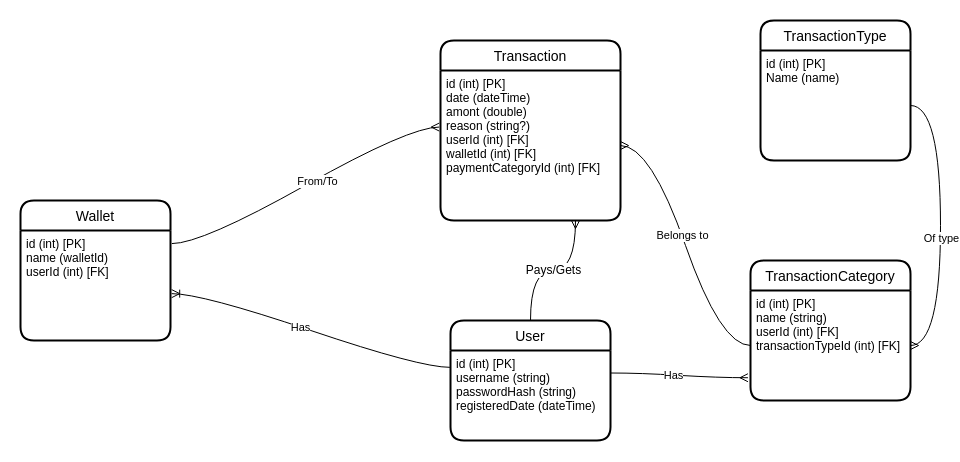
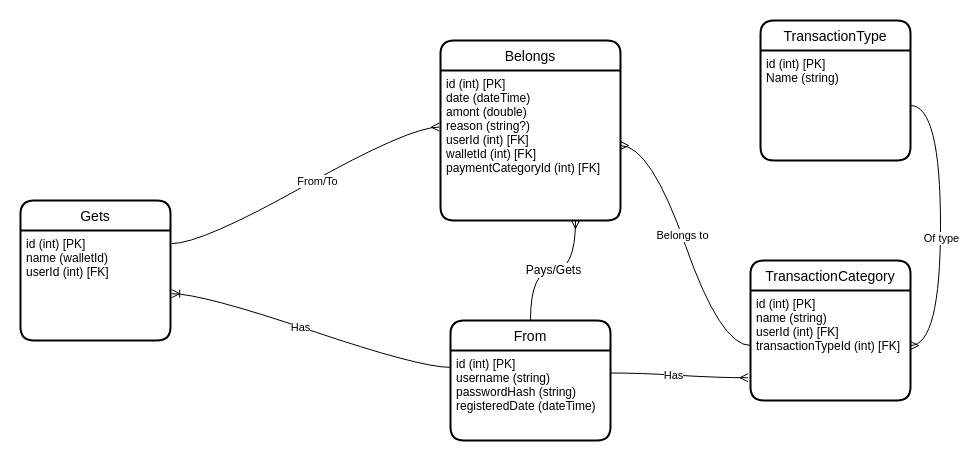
- <mxCell id="4" value="Transaction" style="swimlane;childLayout=stackLayout;horizontal=1;startSize=30;horizontalStack=0;rounded=1;fontSize=14;fontStyle=0;strokeWidth=2;resizeParent=0;resizeLast=1;shadow=0;dashed=0;align=center;" parent="1" vertex="1"><mxGeometry x="440" y="40" width="180" height="180" as="geometry" /></mxCell>
+ <mxCell id="4" value="Belongs" style="swimlane;childLayout=stackLayout;horizontal=1;startSize=30;horizontalStack=0;rounded=1;fontSize=14;fontStyle=0;strokeWidth=2;resizeParent=0;resizeLast=1;shadow=0;dashed=0;align=center;" parent="1" vertex="1"><mxGeometry x="440" y="40" width="180" height="180" as="geometry" /></mxCell>
- <mxCell id="20" value="id (int) [PK]&#10;Name (name)" style="align=left;strokeColor=none;fillColor=none;spacingLeft=4;fontSize=12;verticalAlign=top;resizable=0;rotatable=0;part=1;" parent="19" vertex="1"><mxGeometry y="30" width="150" height="110" as="geometry" /></mxCell>
+ <mxCell id="20" value="id (int) [PK]&#10;Name (string)" style="align=left;strokeColor=none;fillColor=none;spacingLeft=4;fontSize=12;verticalAlign=top;resizable=0;rotatable=0;part=1;" parent="19" vertex="1"><mxGeometry y="30" width="150" height="110" as="geometry" /></mxCell>
- <mxCell id="6" value="Wallet" style="swimlane;childLayout=stackLayout;horizontal=1;startSize=30;horizontalStack=0;rounded=1;fontSize=14;fontStyle=0;strokeWidth=2;resizeParent=0;resizeLast=1;shadow=0;dashed=0;align=center;" parent="1" vertex="1"><mxGeometry x="20" y="200" width="150" height="140" as="geometry" /></mxCell>
+ <mxCell id="6" value="Gets" style="swimlane;childLayout=stackLayout;horizontal=1;startSize=30;horizontalStack=0;rounded=1;fontSize=14;fontStyle=0;strokeWidth=2;resizeParent=0;resizeLast=1;shadow=0;dashed=0;align=center;" parent="1" vertex="1"><mxGeometry x="20" y="200" width="150" height="140" as="geometry" /></mxCell>
- <mxCell id="2" value="User" style="swimlane;childLayout=stackLayout;horizontal=1;startSize=30;horizontalStack=0;rounded=1;fontSize=14;fontStyle=0;strokeWidth=2;resizeParent=0;resizeLast=1;shadow=0;dashed=0;align=center;" parent="1" vertex="1"><mxGeometry x="450" y="320" width="160" height="120" as="geometry" /></mxCell>
+ <mxCell id="2" value="From" style="swimlane;childLayout=stackLayout;horizontal=1;startSize=30;horizontalStack=0;rounded=1;fontSize=14;fontStyle=0;strokeWidth=2;resizeParent=0;resizeLast=1;shadow=0;dashed=0;align=center;" parent="1" vertex="1"><mxGeometry x="450" y="320" width="160" height="120" as="geometry" /></mxCell>
